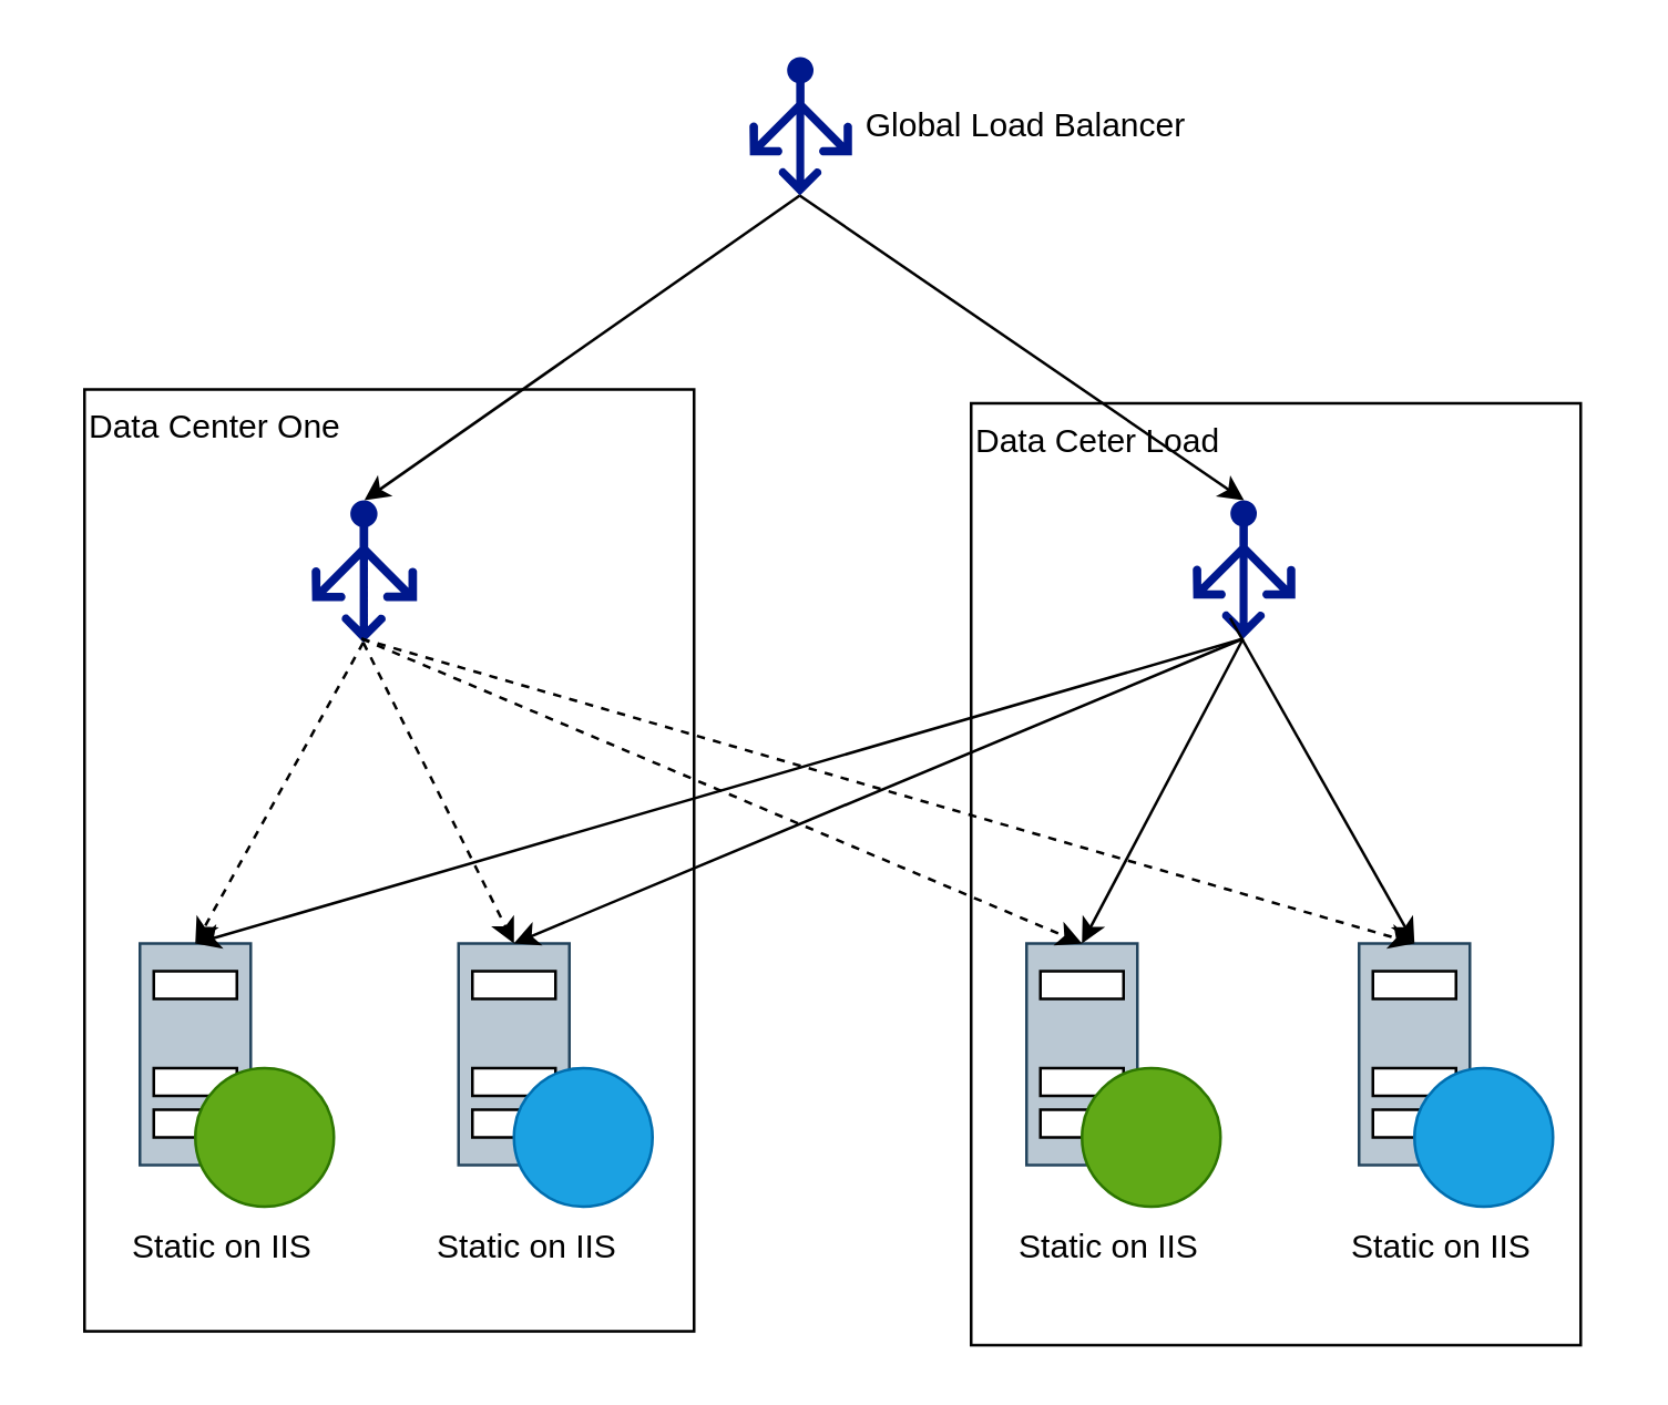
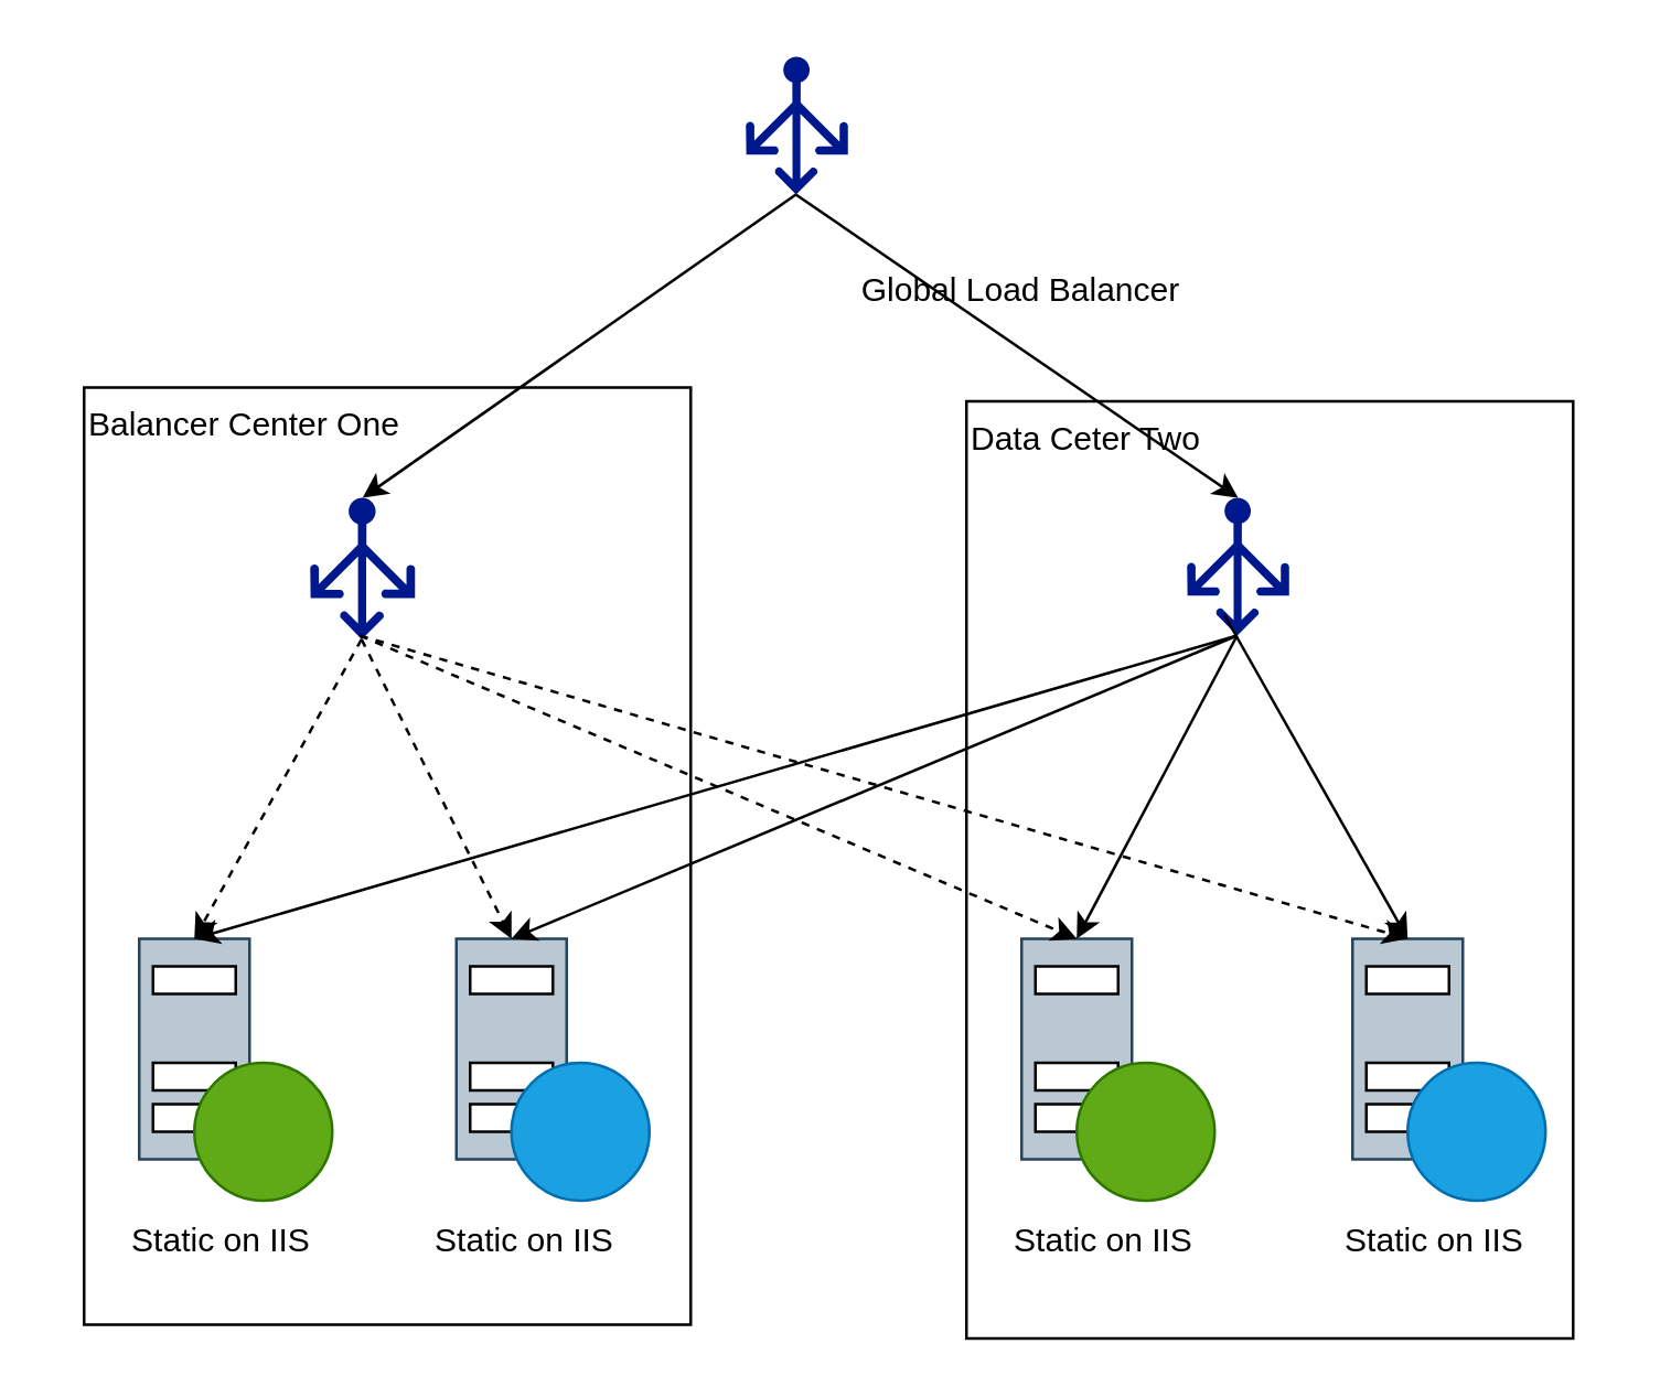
- <mxCell id="5" value="Global Load Balancer" style="text;html=1;strokeColor=none;fillColor=none;align=center;verticalAlign=middle;whiteSpace=wrap;rounded=0;" vertex="1" parent="1"><mxGeometry x="310" y="35" width="120" height="20" as="geometry" /></mxCell>
+ <mxCell id="5" value="Global Load Balancer" style="text;html=1;strokeColor=none;fillColor=none;align=center;verticalAlign=middle;whiteSpace=wrap;rounded=0;" vertex="1" parent="1"><mxGeometry x="310" y="95" width="120" height="20" as="geometry" /></mxCell>
- <mxCell id="3" value="Data Center One" style="rounded=0;whiteSpace=wrap;html=1;align=left;verticalAlign=top;" vertex="1" parent="1"><mxGeometry x="30" y="140" width="220" height="340" as="geometry" /></mxCell>
+ <mxCell id="3" value="Balancer Center One" style="rounded=0;whiteSpace=wrap;html=1;align=left;verticalAlign=top;" vertex="1" parent="1"><mxGeometry x="30" y="140" width="220" height="340" as="geometry" /></mxCell>
- <mxCell id="2" value="Data Ceter Load" style="rounded=0;whiteSpace=wrap;html=1;verticalAlign=top;align=left;" vertex="1" parent="1"><mxGeometry x="350" y="145" width="220" height="340" as="geometry" /></mxCell>
+ <mxCell id="2" value="Data Ceter Two" style="rounded=0;whiteSpace=wrap;html=1;verticalAlign=top;align=left;" vertex="1" parent="1"><mxGeometry x="350" y="145" width="220" height="340" as="geometry" /></mxCell>
